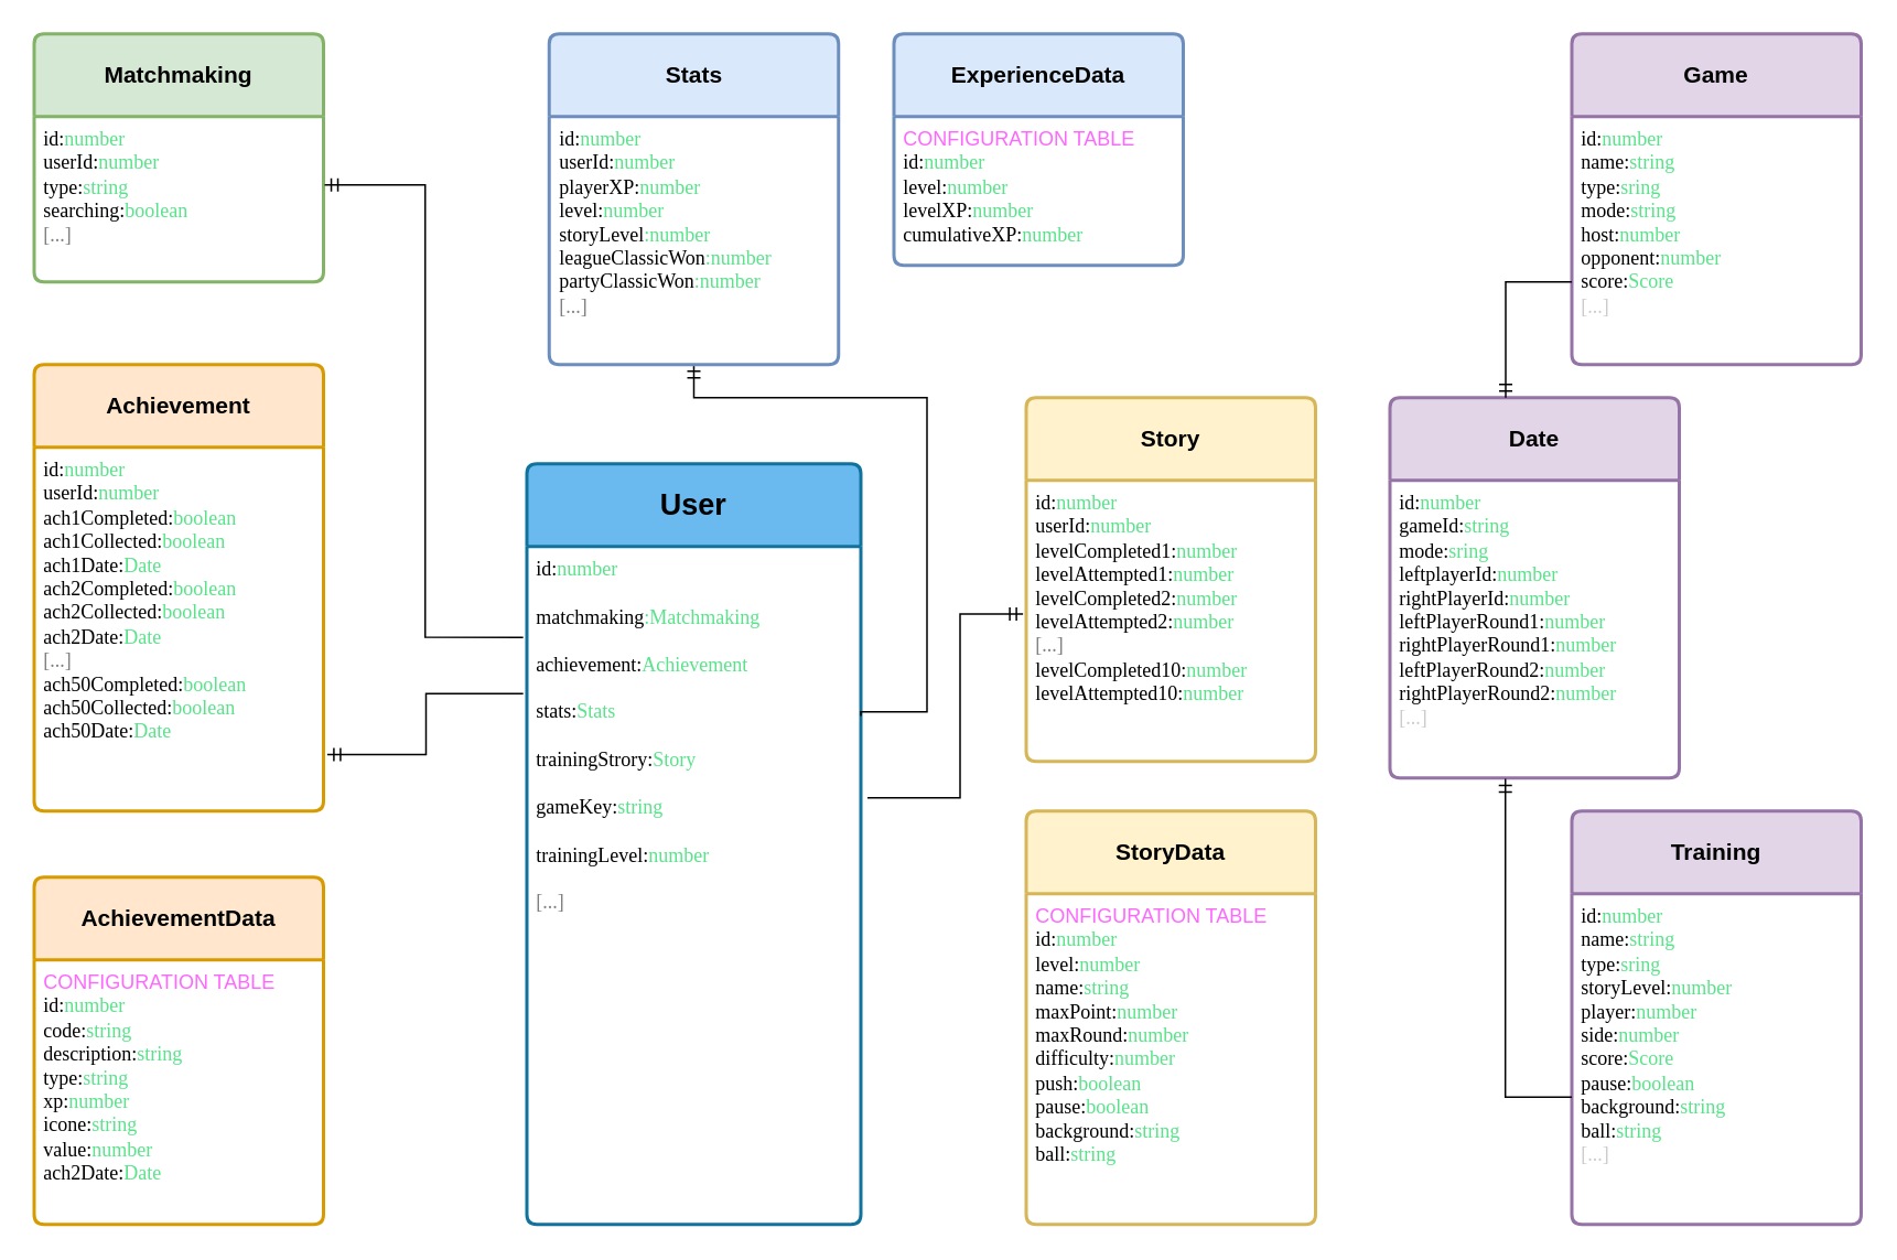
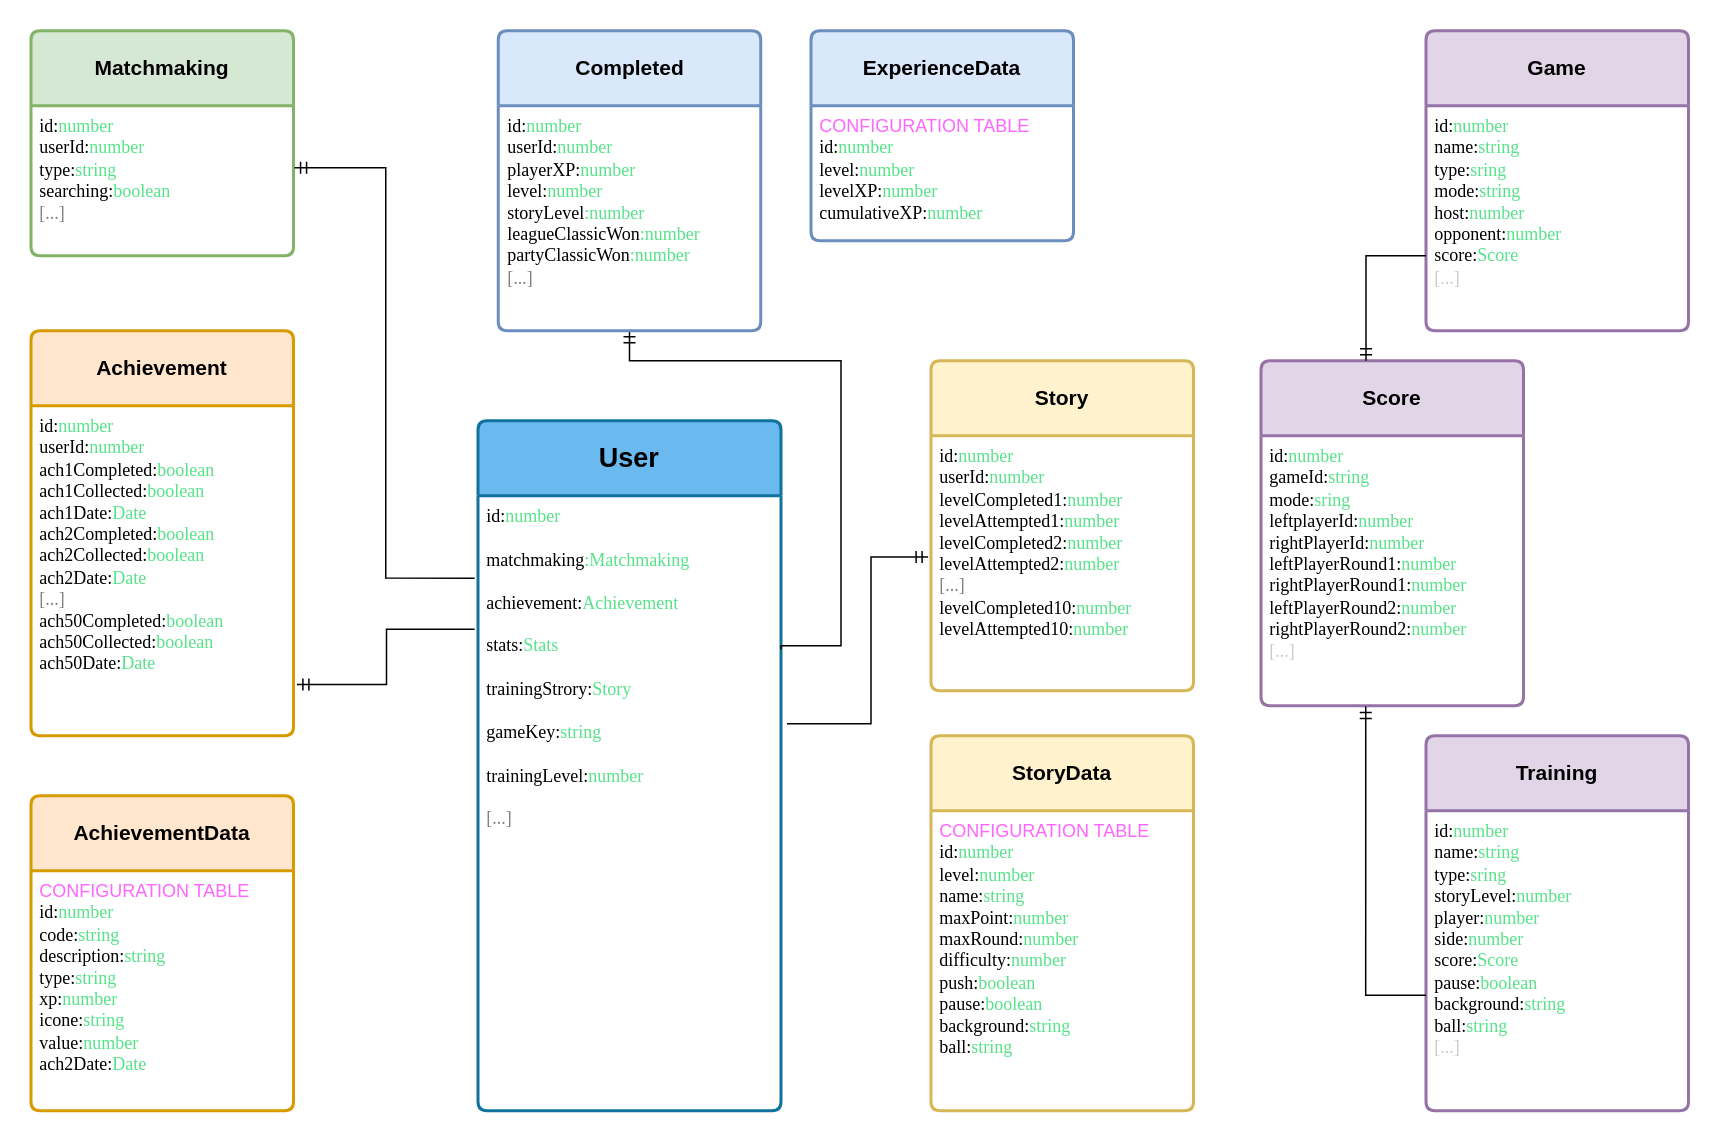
- <mxCell id="8" value="&lt;b&gt;Stats&lt;/b&gt;" style="swimlane;childLayout=stackLayout;horizontal=1;startSize=50;horizontalStack=0;rounded=1;fontSize=14;fontStyle=0;strokeWidth=2;resizeParent=0;resizeLast=1;shadow=0;dashed=0;align=center;arcSize=4;whiteSpace=wrap;html=1;fillColor=#dae8fc;strokeColor=#6c8ebf;" vertex="1" parent="1"><mxGeometry x="331.5" y="20" width="175" height="200" as="geometry"><mxRectangle x="425" y="280" width="80" height="50" as="alternateBounds" /></mxGeometry></mxCell>
+ <mxCell id="8" value="&lt;b&gt;Completed&lt;/b&gt;" style="swimlane;childLayout=stackLayout;horizontal=1;startSize=50;horizontalStack=0;rounded=1;fontSize=14;fontStyle=0;strokeWidth=2;resizeParent=0;resizeLast=1;shadow=0;dashed=0;align=center;arcSize=4;whiteSpace=wrap;html=1;fillColor=#dae8fc;strokeColor=#6c8ebf;" vertex="1" parent="1"><mxGeometry x="331.5" y="20" width="175" height="200" as="geometry"><mxRectangle x="425" y="280" width="80" height="50" as="alternateBounds" /></mxGeometry></mxCell>
- <mxCell id="24" value="&lt;b&gt;Date&lt;/b&gt;" style="swimlane;childLayout=stackLayout;horizontal=1;startSize=50;horizontalStack=0;rounded=1;fontSize=14;fontStyle=0;strokeWidth=2;resizeParent=0;resizeLast=1;shadow=0;dashed=0;align=center;arcSize=4;whiteSpace=wrap;html=1;fillColor=#e1d5e7;strokeColor=#9673a6;" vertex="1" parent="1"><mxGeometry x="840" y="240" width="175" height="230" as="geometry"><mxRectangle x="425" y="280" width="80" height="50" as="alternateBounds" /></mxGeometry></mxCell>
+ <mxCell id="24" value="&lt;b&gt;Score&lt;/b&gt;" style="swimlane;childLayout=stackLayout;horizontal=1;startSize=50;horizontalStack=0;rounded=1;fontSize=14;fontStyle=0;strokeWidth=2;resizeParent=0;resizeLast=1;shadow=0;dashed=0;align=center;arcSize=4;whiteSpace=wrap;html=1;fillColor=#e1d5e7;strokeColor=#9673a6;" vertex="1" parent="1"><mxGeometry x="840" y="240" width="175" height="230" as="geometry"><mxRectangle x="425" y="280" width="80" height="50" as="alternateBounds" /></mxGeometry></mxCell>
